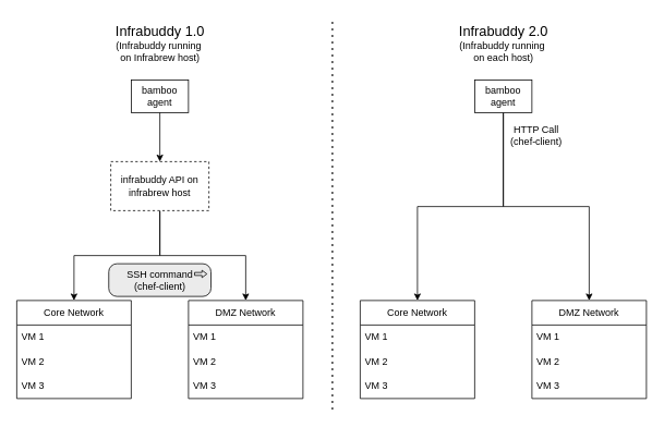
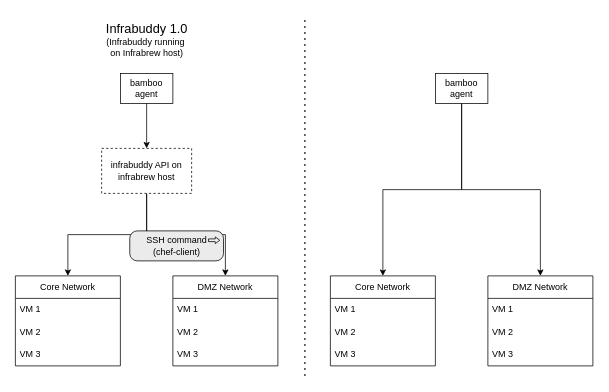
- <mxCell id="4" value="&lt;div style=&quot;font-size: 17px;&quot;&gt;&lt;font style=&quot;font-size: 17px;&quot;&gt;Infrabuddy 2.0&lt;br&gt;&lt;/font&gt;&lt;/div&gt;&lt;div&gt;&lt;font style=&quot;font-size: 12px;&quot;&gt;(Infrabuddy running&amp;nbsp;&lt;/font&gt;&lt;/div&gt;&lt;div style=&quot;&quot;&gt;on each host)&lt;/div&gt;" style="text;html=1;align=center;verticalAlign=middle;resizable=0;points=[];autosize=1;strokeColor=none;fillColor=none;" vertex="1" parent="1"><mxGeometry x="550" y="22" width="130" height="60" as="geometry" /></mxCell>
- <mxCell id="21" value="HTTP Call&lt;div&gt;(chef-client)&lt;/div&gt;" style="text;html=1;align=center;verticalAlign=middle;resizable=0;points=[];autosize=1;strokeColor=none;fillColor=none;" vertex="1" parent="1"><mxGeometry x="610" y="145" width="90" height="40" as="geometry" /></mxCell>
- <mxCell id="30" value="&lt;span style=&quot;white-space: nowrap;&quot;&gt;SSH command&lt;/span&gt;&lt;div style=&quot;white-space: nowrap;&quot;&gt;(chef-client)&lt;/div&gt;" style="html=1;outlineConnect=0;whiteSpace=wrap;fillColor=#EBEBEB;shape=mxgraph.archimate3.application;appType=proc;archiType=rounded;" vertex="1" parent="1"><mxGeometry x="132.5" y="322" width="125" height="40" as="geometry" /></mxCell>
+ <mxCell id="30" value="&lt;span style=&quot;white-space: nowrap;&quot;&gt;SSH command&lt;/span&gt;&lt;div style=&quot;white-space: nowrap;&quot;&gt;(chef-client)&lt;/div&gt;" style="html=1;outlineConnect=0;whiteSpace=wrap;fillColor=#EBEBEB;shape=mxgraph.archimate3.application;appType=proc;archiType=rounded;" vertex="1" parent="1"><mxGeometry x="172.5" y="307" width="125" height="40" as="geometry" /></mxCell>
